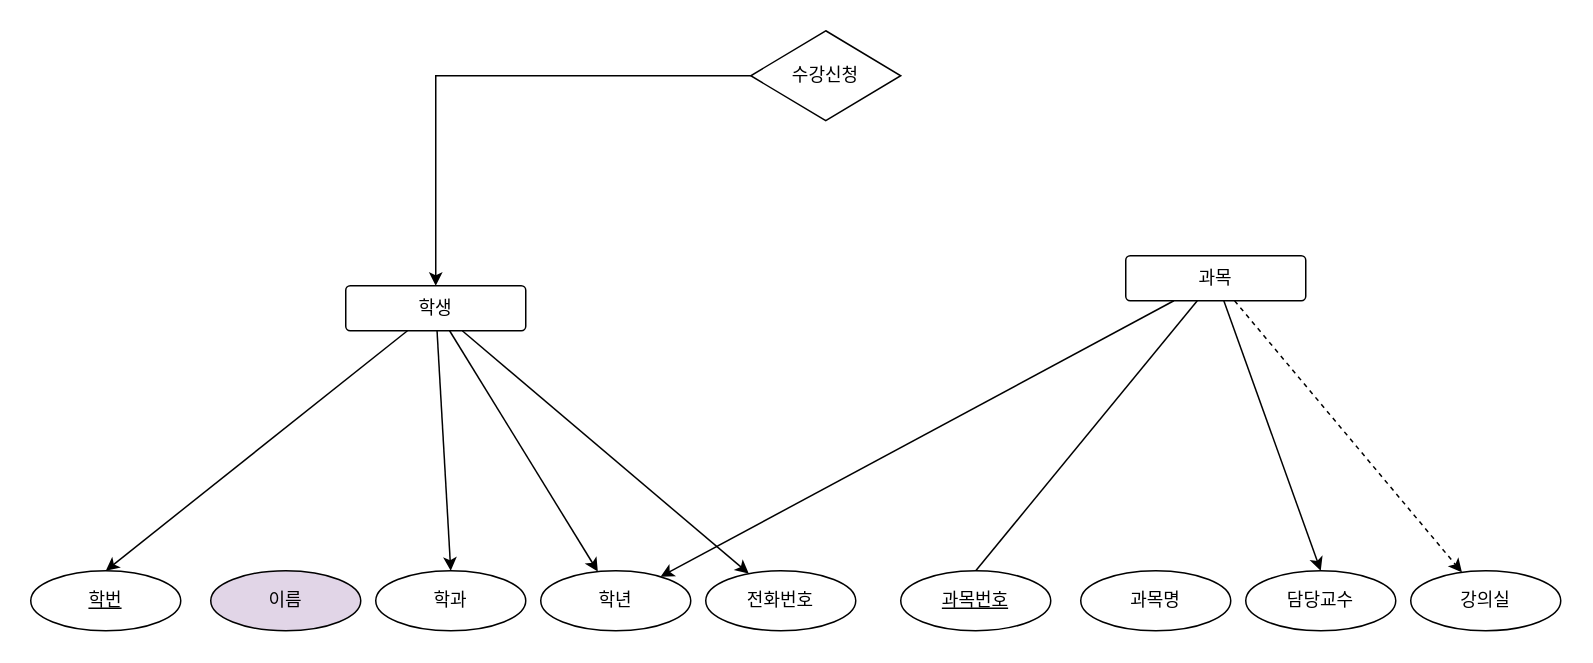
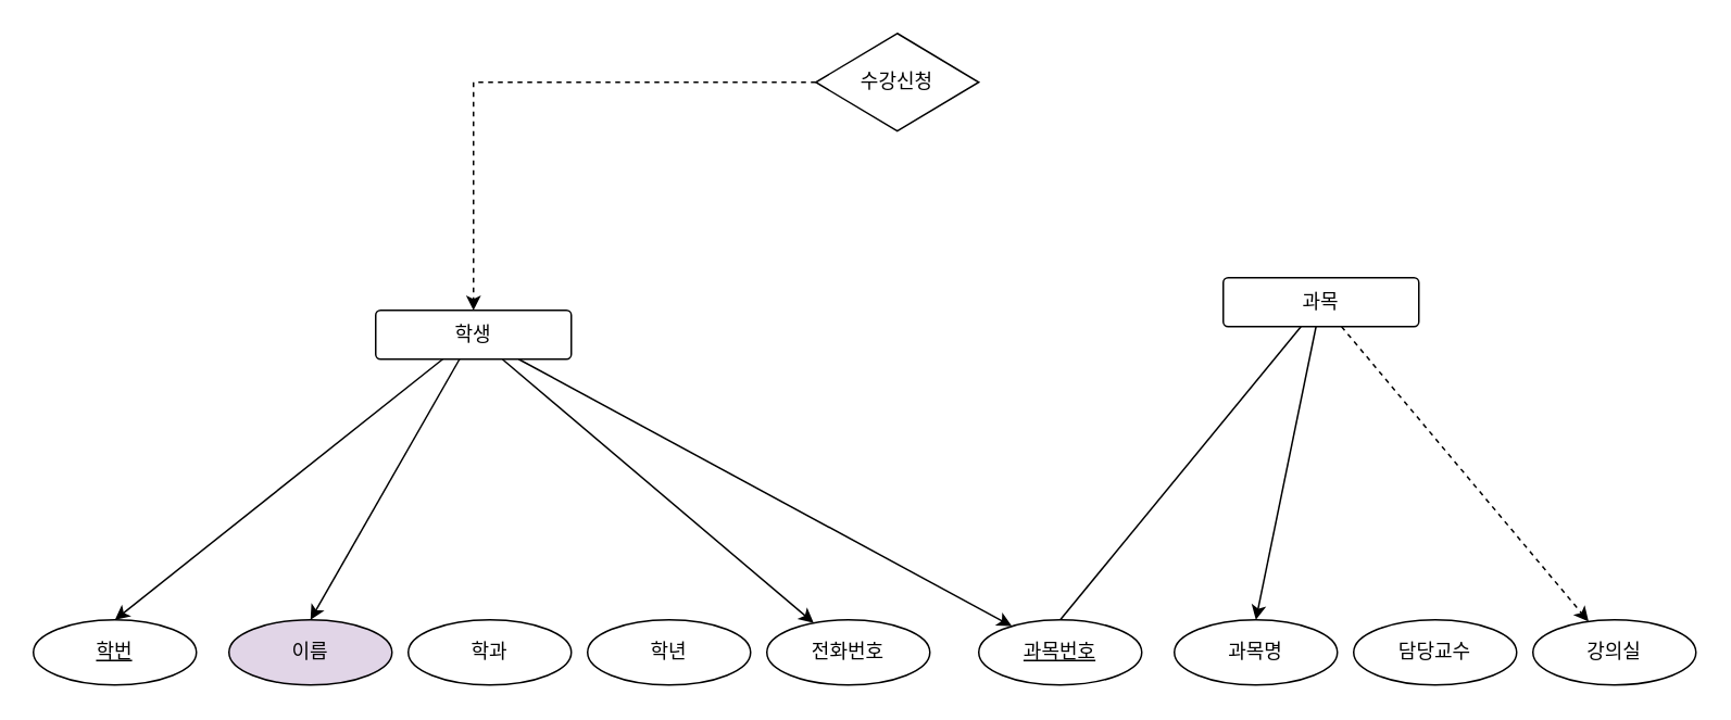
- <mxCell id="22" style="edgeStyle=orthogonalEdgeStyle;rounded=0;orthogonalLoop=1;jettySize=auto;html=1;entryX=0.5;entryY=0;entryDx=0;entryDy=0;" edge="1" parent="1" source="23" target="7"><mxGeometry relative="1" as="geometry" /></mxCell>
+ <mxCell id="22" style="edgeStyle=orthogonalEdgeStyle;rounded=0;orthogonalLoop=1;jettySize=auto;html=1;entryX=0.5;entryY=0;entryDx=0;entryDy=0;dashed=1;" edge="1" parent="1" source="23" target="7"><mxGeometry relative="1" as="geometry" /></mxCell>
- <mxCell id="16" style="rounded=0;orthogonalLoop=1;jettySize=auto;html=1;entryX=0.5;entryY=0;entryDx=0;entryDy=0;" edge="1" source="17" target="20" parent="1"><mxGeometry relative="1" as="geometry" /></mxCell>
- <mxCell id="14" style="rounded=0;orthogonalLoop=1;jettySize=auto;html=1;" edge="1" source="17" target="11" parent="1"><mxGeometry relative="1" as="geometry" /></mxCell>
+ <mxCell id="14" style="rounded=0;orthogonalLoop=1;jettySize=auto;html=1;entryX=0.5;entryY=0;entryDx=0;entryDy=0;" edge="1" source="17" target="19" parent="1"><mxGeometry relative="1" as="geometry" /></mxCell>
- <mxCell id="6" style="rounded=0;orthogonalLoop=1;jettySize=auto;html=1;entryX=0.5;entryY=0;entryDx=0;entryDy=0;" edge="1" parent="1" source="7" target="10"><mxGeometry relative="1" as="geometry" /></mxCell>
+ <mxCell id="6" style="rounded=0;orthogonalLoop=1;jettySize=auto;html=1;" edge="1" parent="1" source="7" target="18"><mxGeometry relative="1" as="geometry" /></mxCell>
+ <mxCell id="3" style="rounded=0;orthogonalLoop=1;jettySize=auto;html=1;entryX=0.5;entryY=0;entryDx=0;entryDy=0;" edge="1" parent="1" source="7" target="9"><mxGeometry relative="1" as="geometry" /></mxCell>
- <mxCell id="5" style="rounded=0;orthogonalLoop=1;jettySize=auto;html=1;" edge="1" parent="1" source="7" target="11"><mxGeometry relative="1" as="geometry" /></mxCell>
